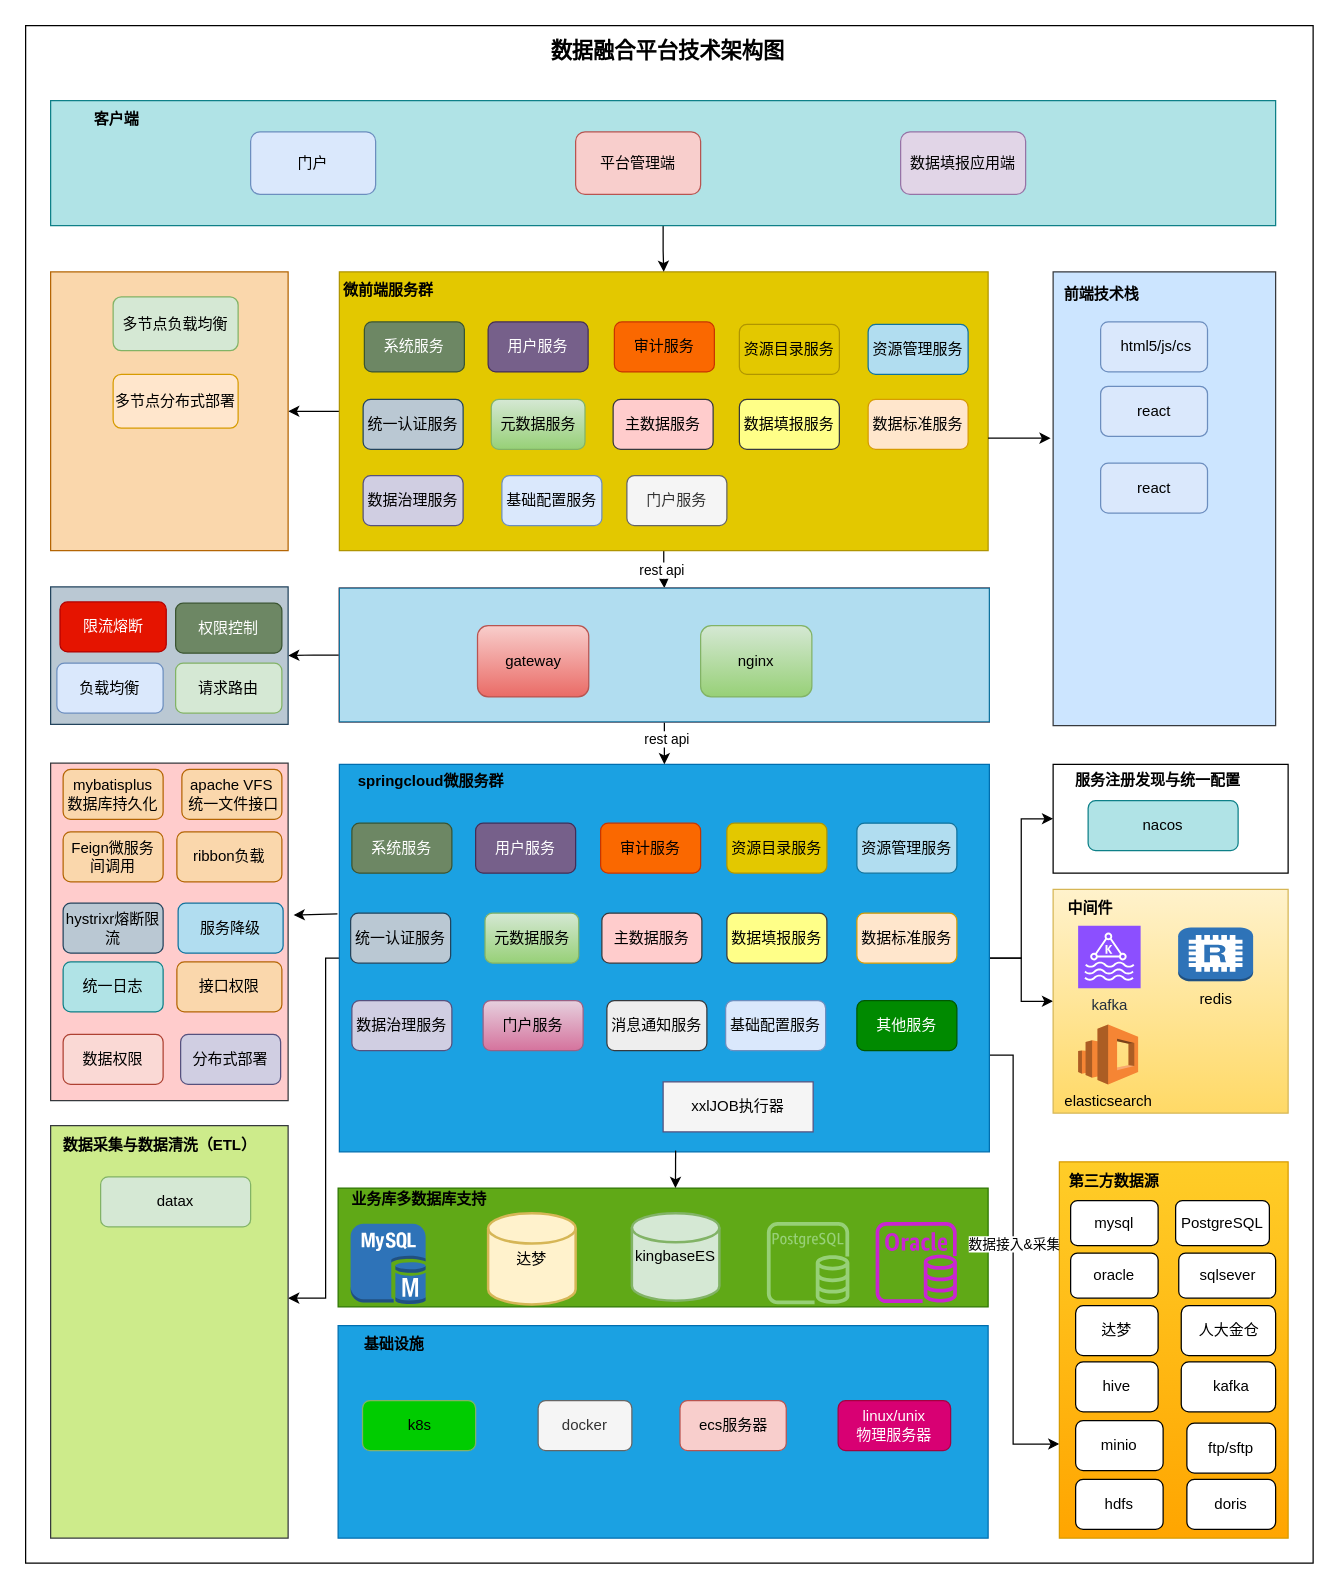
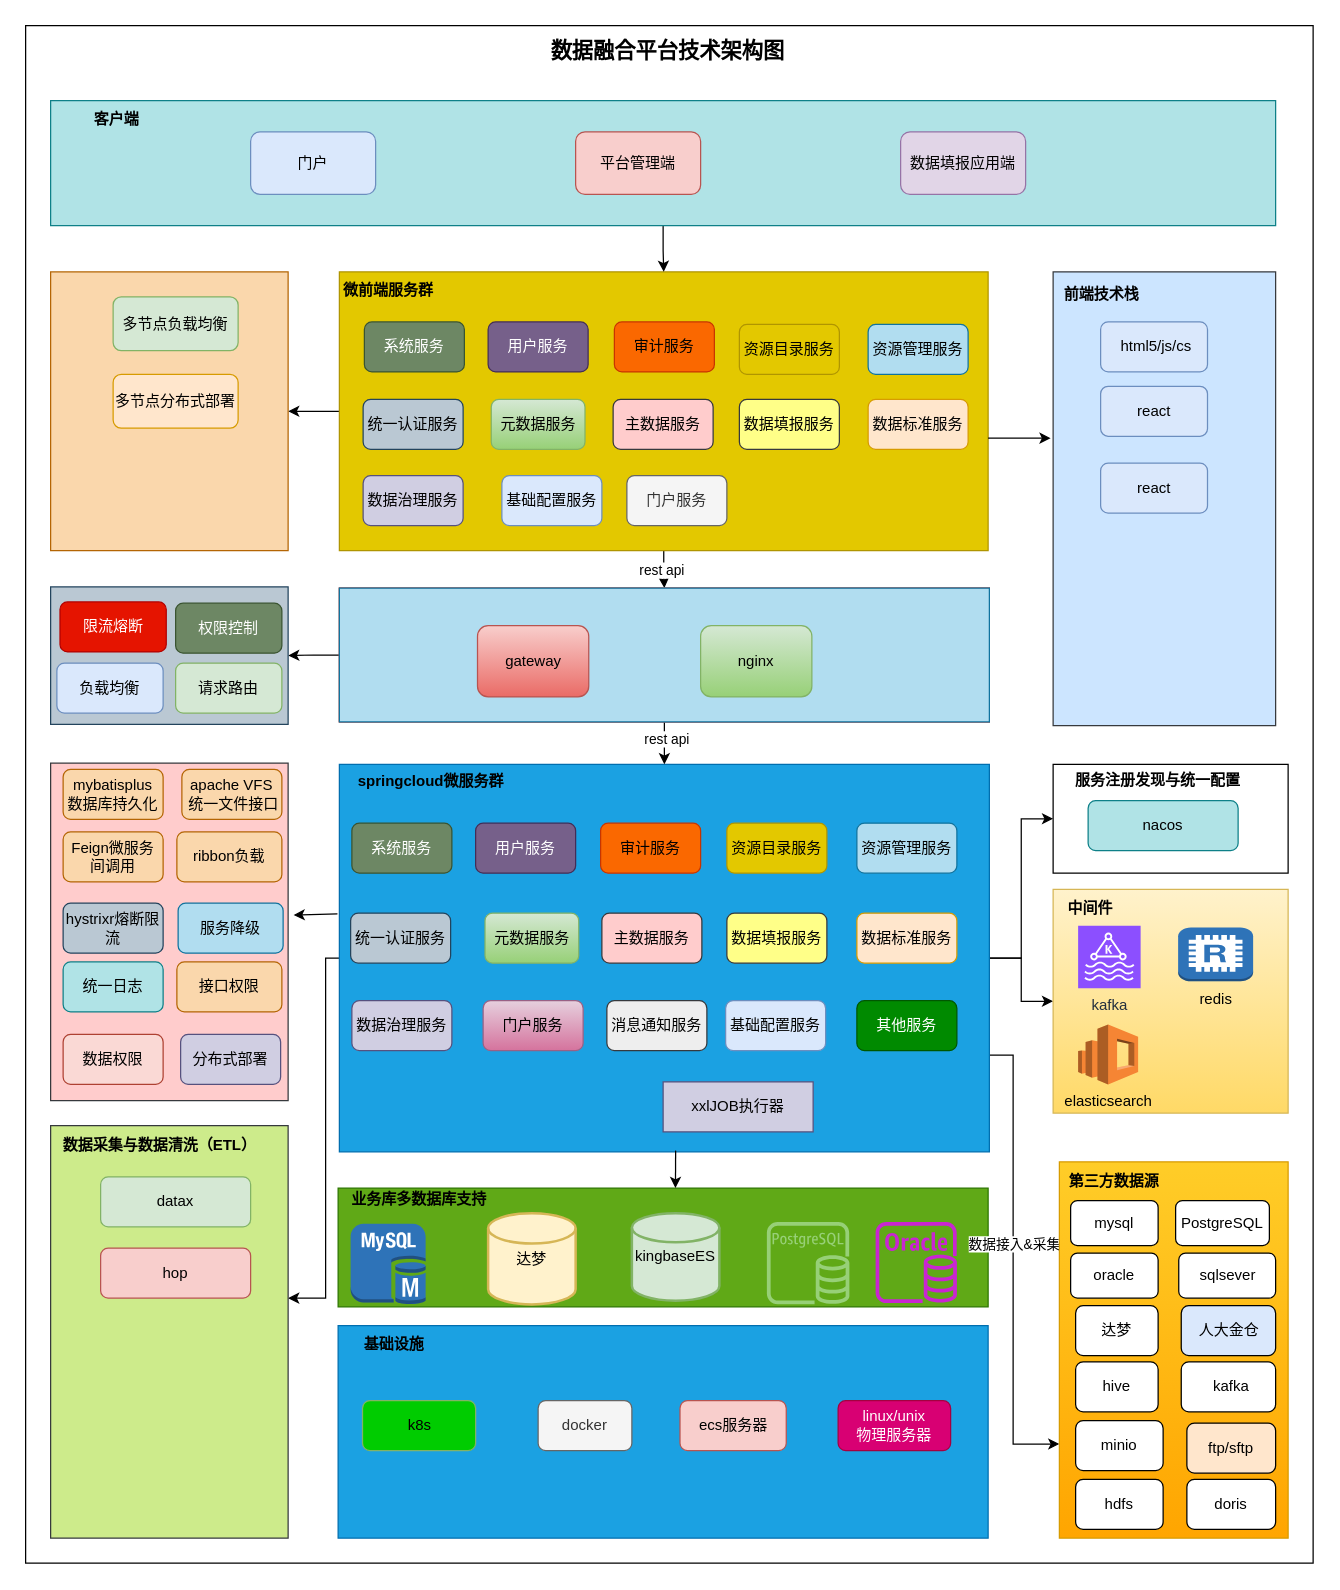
- <mxCell id="36" value="xxlJOB执行器" style="rounded=0;whiteSpace=wrap;html=1;fillColor=#f5f5f5;strokeColor=#56517e;" parent="1" vertex="1"><mxGeometry x="530" y="865" width="120" height="40" as="geometry" /></mxCell>
+ <mxCell id="36" value="xxlJOB执行器" style="rounded=0;whiteSpace=wrap;html=1;fillColor=#d0cee2;strokeColor=#56517e;" parent="1" vertex="1"><mxGeometry x="530" y="865" width="120" height="40" as="geometry" /></mxCell>
+ <mxCell id="104" value="hop" style="rounded=1;whiteSpace=wrap;html=1;fillColor=#f8cecc;strokeColor=#b85450;" vertex="1" parent="1"><mxGeometry x="80" y="998" width="120" height="40" as="geometry" /></mxCell>
- <mxCell id="97" value="人大金仓" style="rounded=1;whiteSpace=wrap;html=1;" parent="1" vertex="1"><mxGeometry x="944.5" y="1044" width="75.5" height="40" as="geometry" /></mxCell>
+ <mxCell id="97" value="人大金仓" style="rounded=1;whiteSpace=wrap;html=1;fillColor=#dae8fc;" parent="1" vertex="1"><mxGeometry x="944.5" y="1044" width="75.5" height="40" as="geometry" /></mxCell>
- <mxCell id="106" value="ftp/sftp" style="rounded=1;whiteSpace=wrap;html=1;" vertex="1" parent="1"><mxGeometry x="949" y="1138" width="71" height="40" as="geometry" /></mxCell>
+ <mxCell id="106" value="ftp/sftp" style="rounded=1;whiteSpace=wrap;html=1;fillColor=#ffe6cc;" vertex="1" parent="1"><mxGeometry x="949" y="1138" width="71" height="40" as="geometry" /></mxCell>
